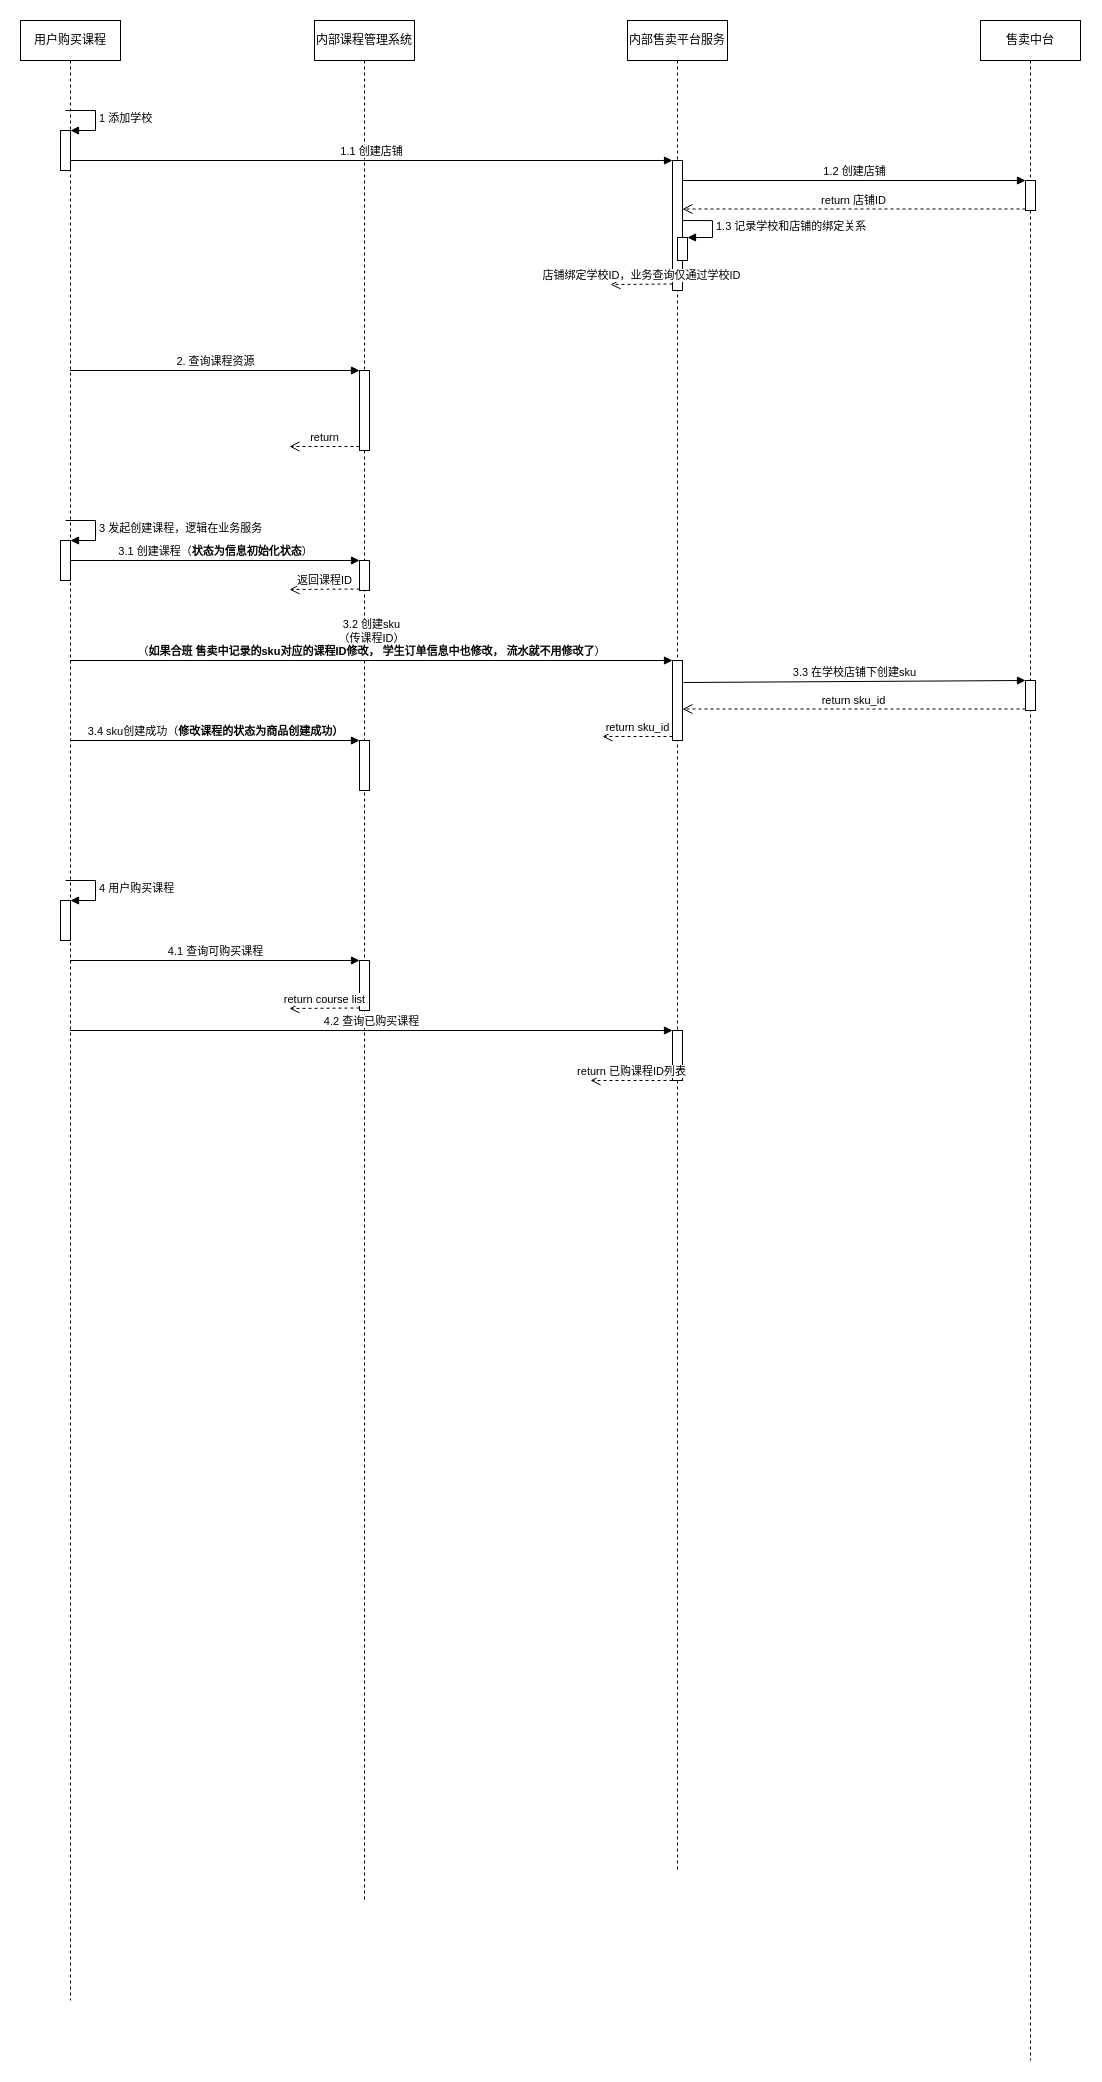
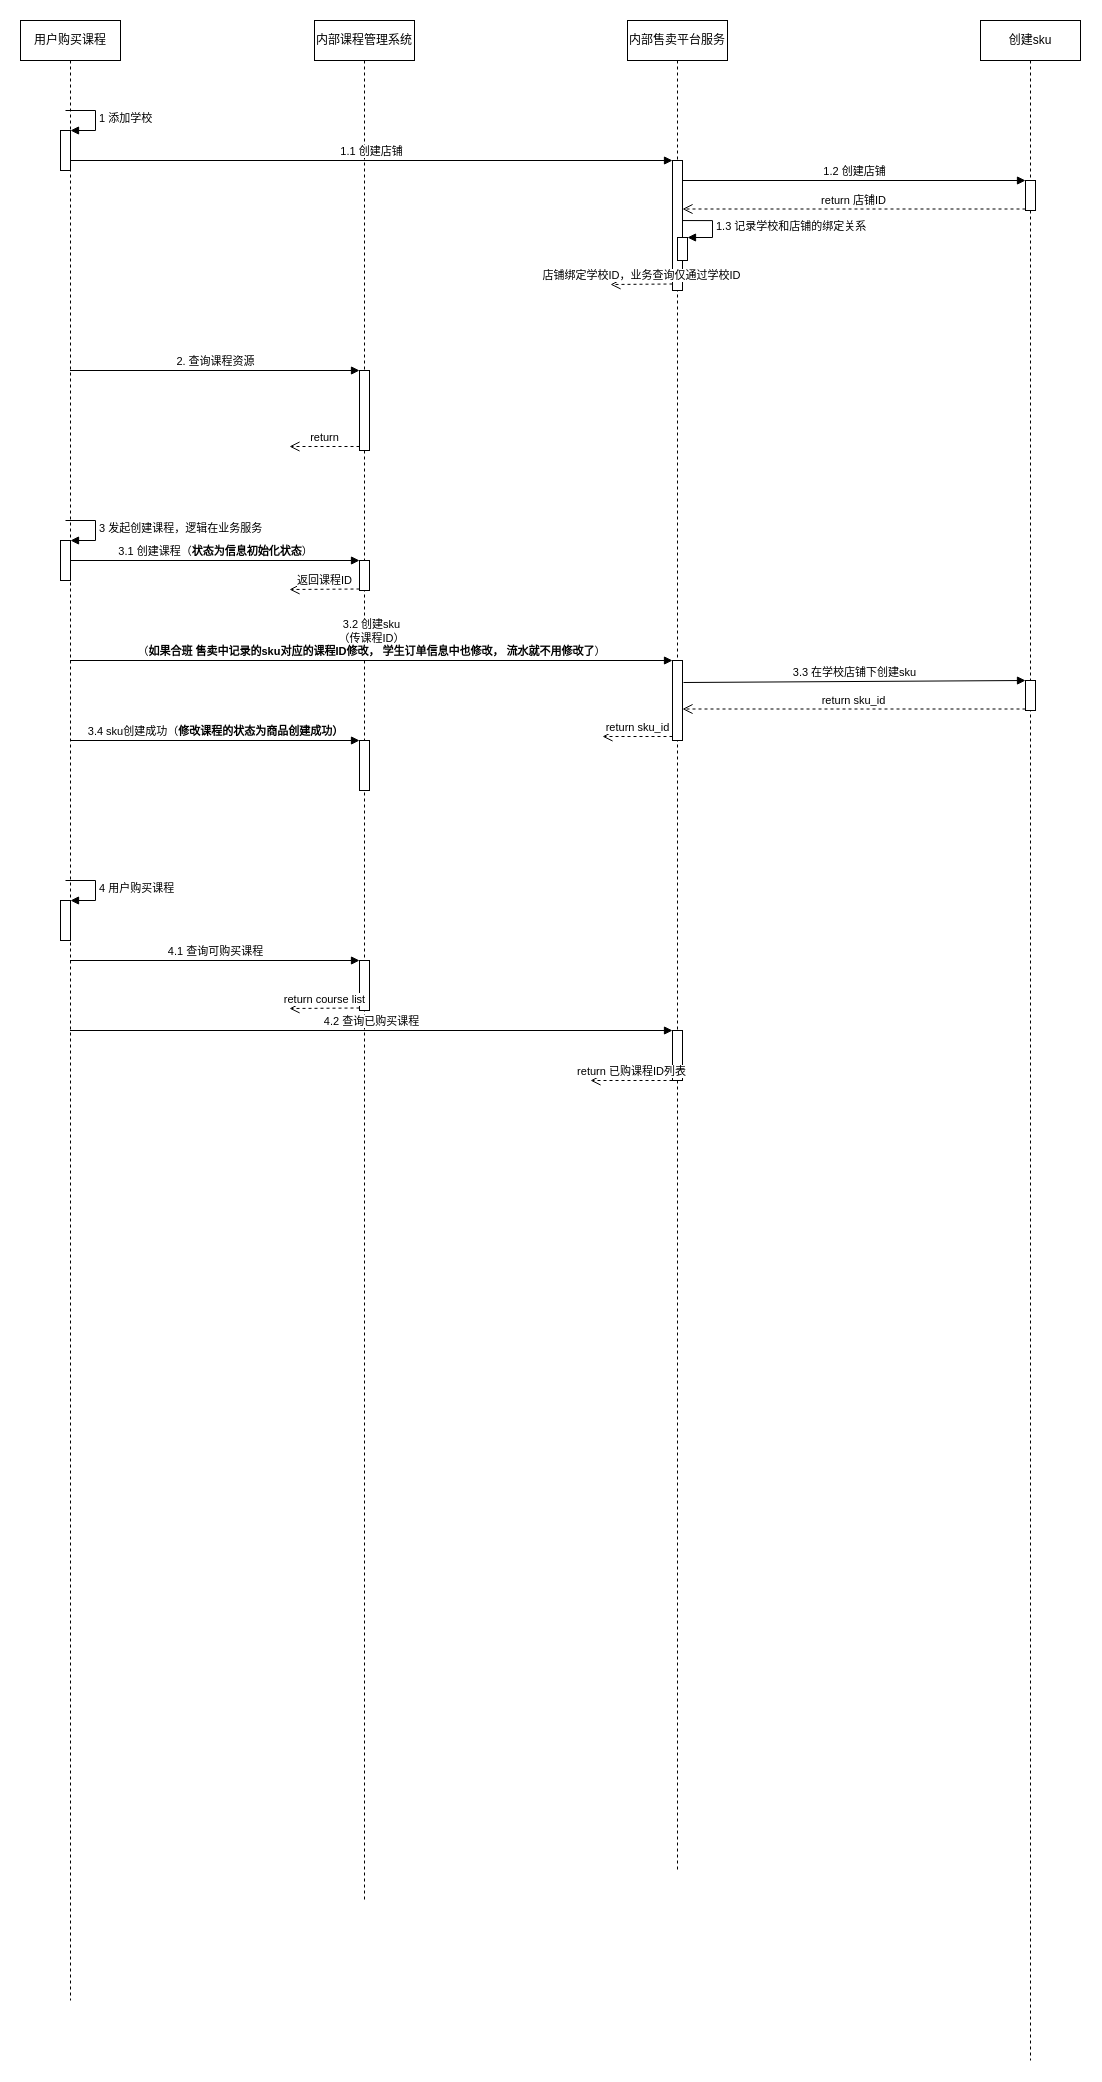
- <mxCell id="18" value="售卖中台" style="shape=umlLifeline;perimeter=lifelinePerimeter;whiteSpace=wrap;html=1;container=1;collapsible=0;recursiveResize=0;outlineConnect=0;" vertex="1" parent="1"><mxGeometry x="980" y="20" width="100" height="2040" as="geometry" /></mxCell>
+ <mxCell id="18" value="创建sku" style="shape=umlLifeline;perimeter=lifelinePerimeter;whiteSpace=wrap;html=1;container=1;collapsible=0;recursiveResize=0;outlineConnect=0;" vertex="1" parent="1"><mxGeometry x="980" y="20" width="100" height="2040" as="geometry" /></mxCell>
